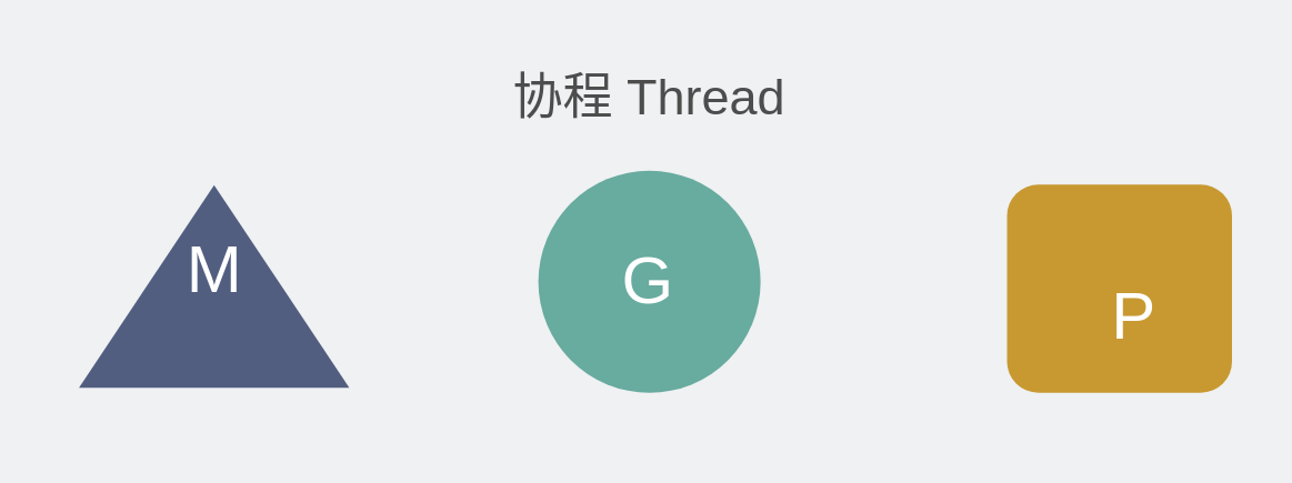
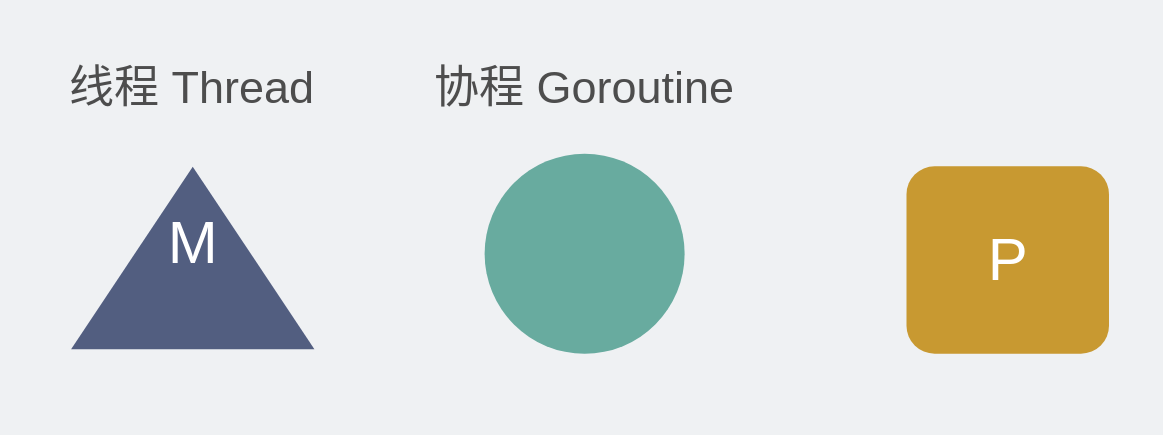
+ <mxCell id="7" value="&lt;font color=&quot;#4d4d4d&quot; style=&quot;font-size: 18px;&quot;&gt;线程 Thread&lt;/font&gt;" style="text;html=1;align=center;verticalAlign=middle;whiteSpace=wrap;rounded=0;" vertex="1" parent="1"><mxGeometry x="20" y="20" width="113" height="30" as="geometry" /></mxCell>
- <mxCell id="8" value="&lt;font color=&quot;#4d4d4d&quot;&gt;&lt;span style=&quot;font-size: 18px;&quot;&gt;协程 Thread&lt;/span&gt;&lt;/font&gt;" style="text;html=1;align=center;verticalAlign=middle;whiteSpace=wrap;rounded=0;" vertex="1" parent="1"><mxGeometry x="165" y="20" width="136.5" height="30" as="geometry" /></mxCell>
+ <mxCell id="8" value="&lt;font color=&quot;#4d4d4d&quot;&gt;&lt;span style=&quot;font-size: 18px;&quot;&gt;协程 Goroutine&lt;/span&gt;&lt;/font&gt;" style="text;html=1;align=center;verticalAlign=middle;whiteSpace=wrap;rounded=0;" vertex="1" parent="1"><mxGeometry x="165" y="20" width="136.5" height="30" as="geometry" /></mxCell>
- <mxCell id="5" value="&lt;font style=&quot;font-size: 24px;&quot; color=&quot;#ffffff&quot;&gt;G&lt;/font&gt;" style="text;html=1;align=center;verticalAlign=middle;whiteSpace=wrap;rounded=0;" vertex="1" parent="1"><mxGeometry x="203.25" y="86" width="60" height="30" as="geometry" /></mxCell>
- <mxCell id="9" value="&lt;font style=&quot;font-size: 24px;&quot; color=&quot;#ffffff&quot;&gt;P&lt;/font&gt;" style="text;html=1;align=center;verticalAlign=middle;whiteSpace=wrap;rounded=0;" vertex="1" parent="1"><mxGeometry x="377.5" y="98.5" width="60" height="30" as="geometry" /></mxCell>
+ <mxCell id="9" value="&lt;font style=&quot;font-size: 24px;&quot; color=&quot;#ffffff&quot;&gt;P&lt;/font&gt;" style="text;html=1;align=center;verticalAlign=middle;whiteSpace=wrap;rounded=0;" vertex="1" parent="1"><mxGeometry x="372.5" y="88.5" width="60" height="30" as="geometry" /></mxCell>
